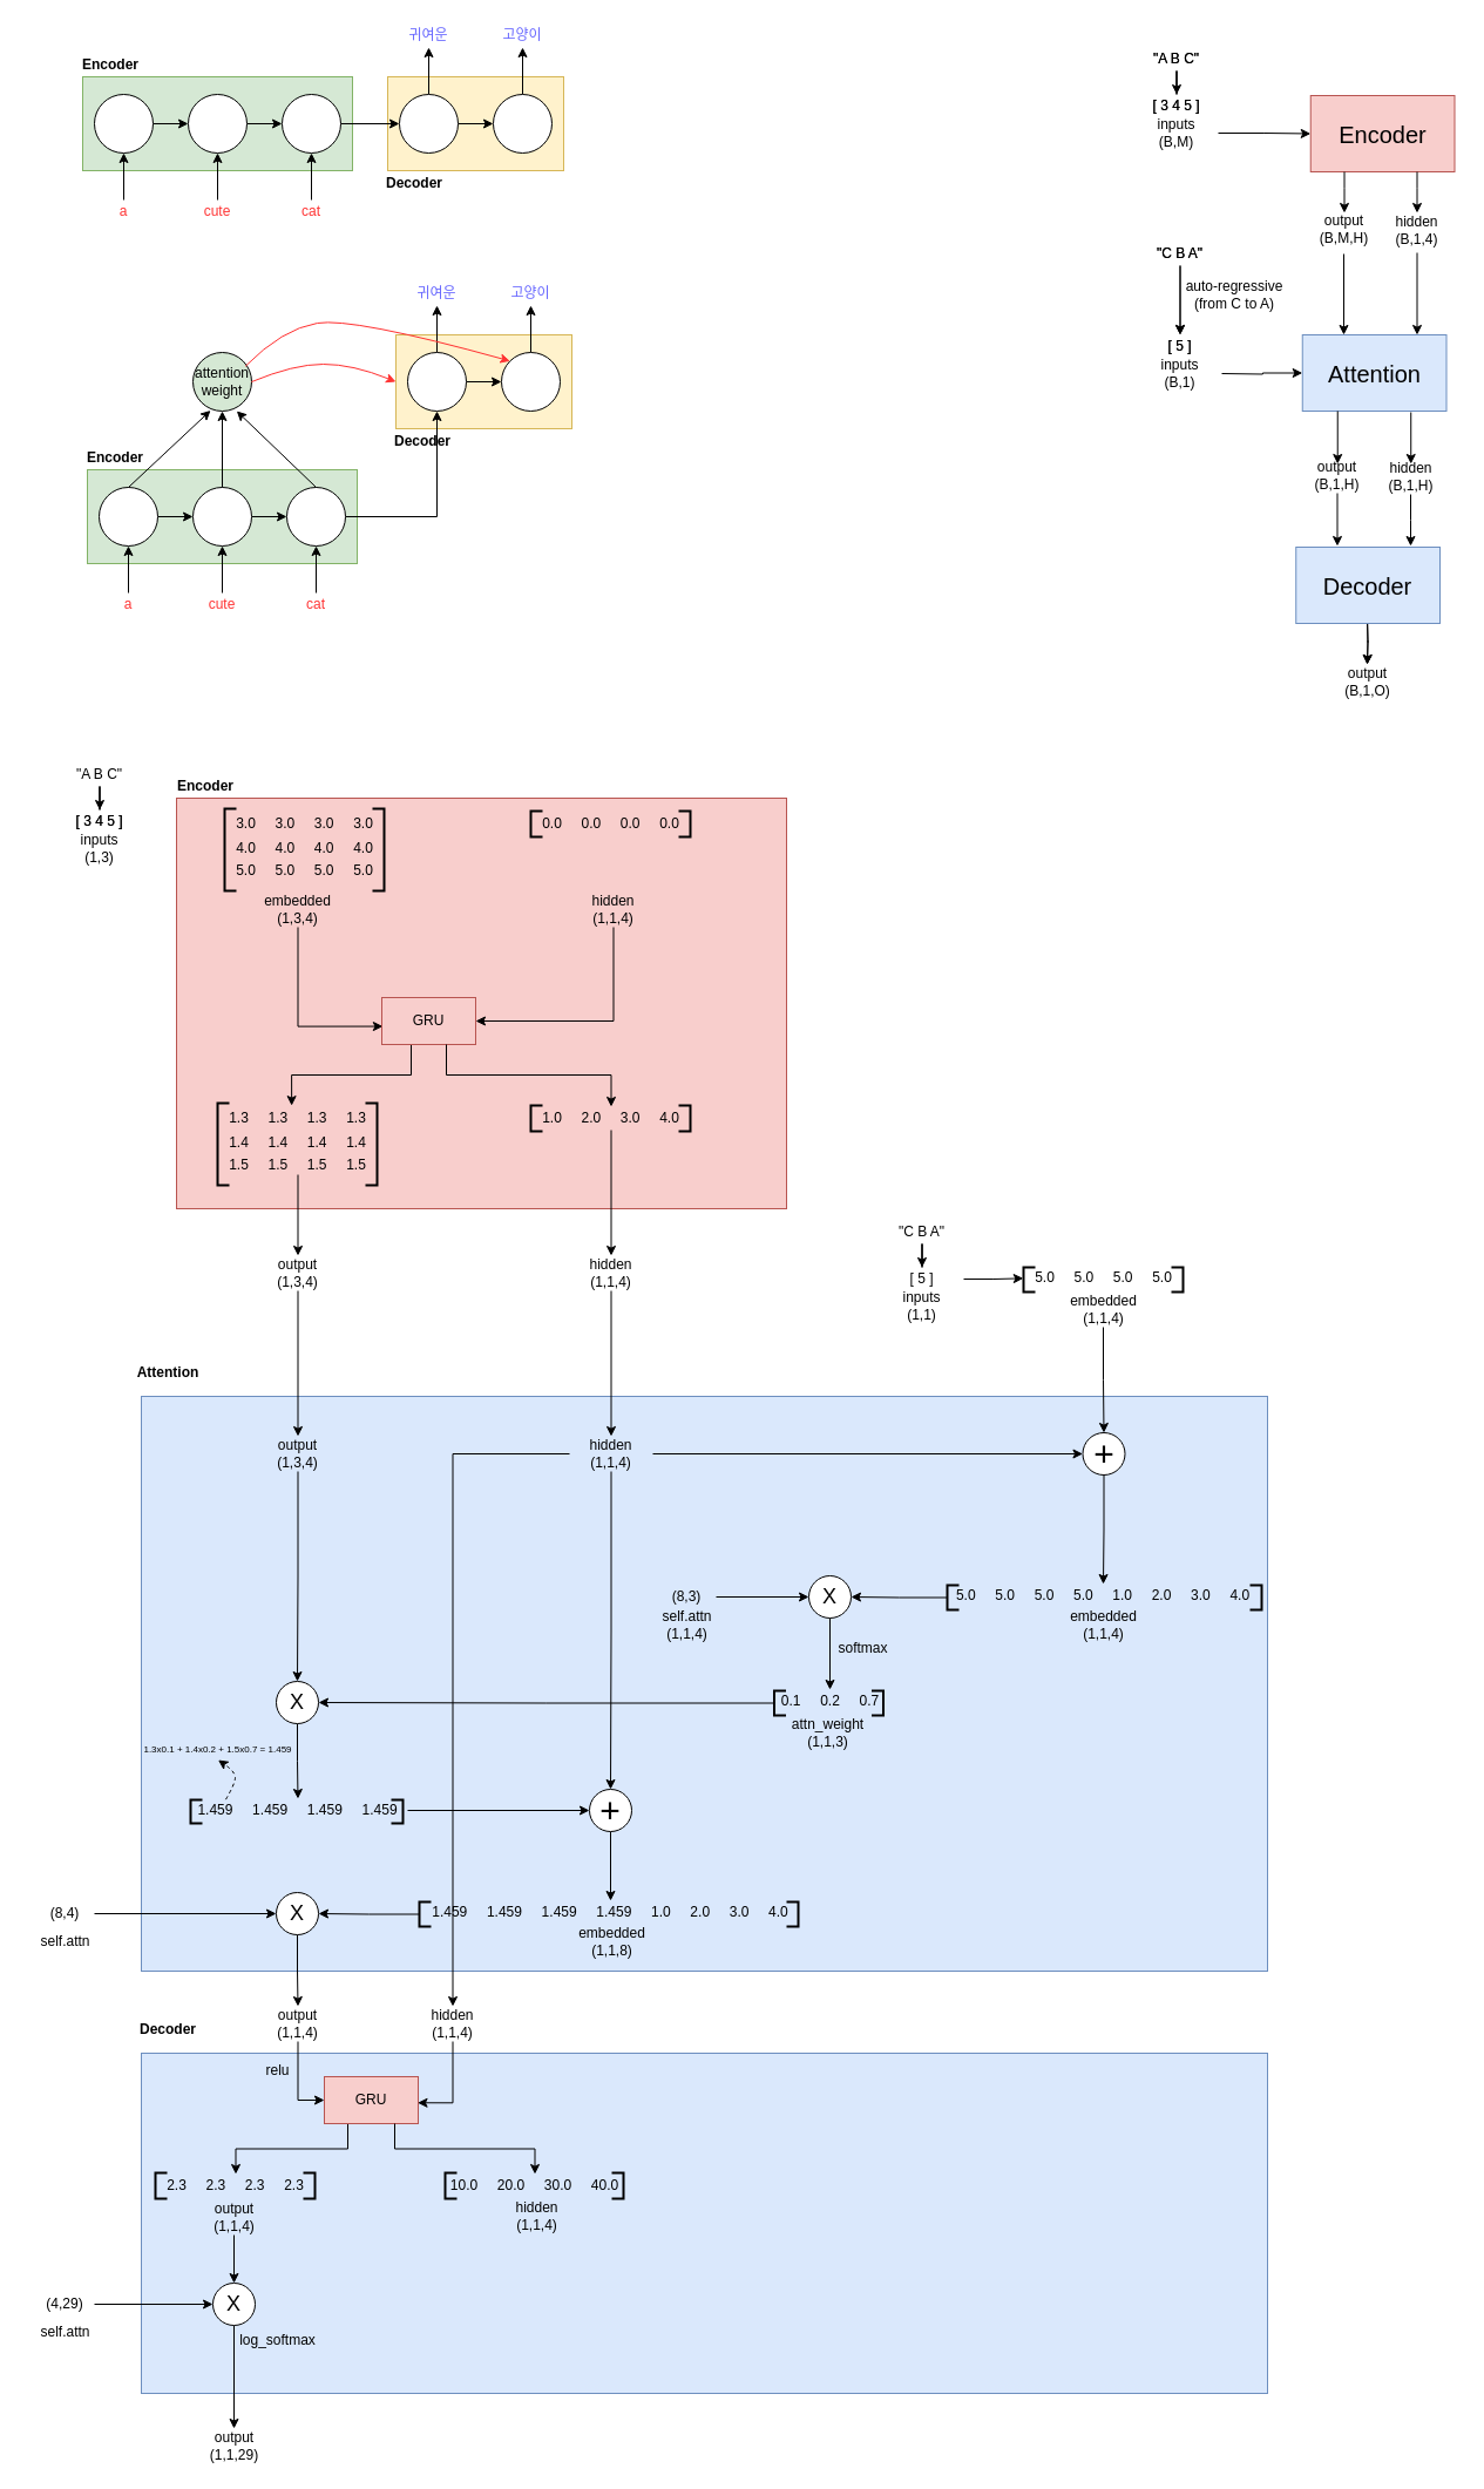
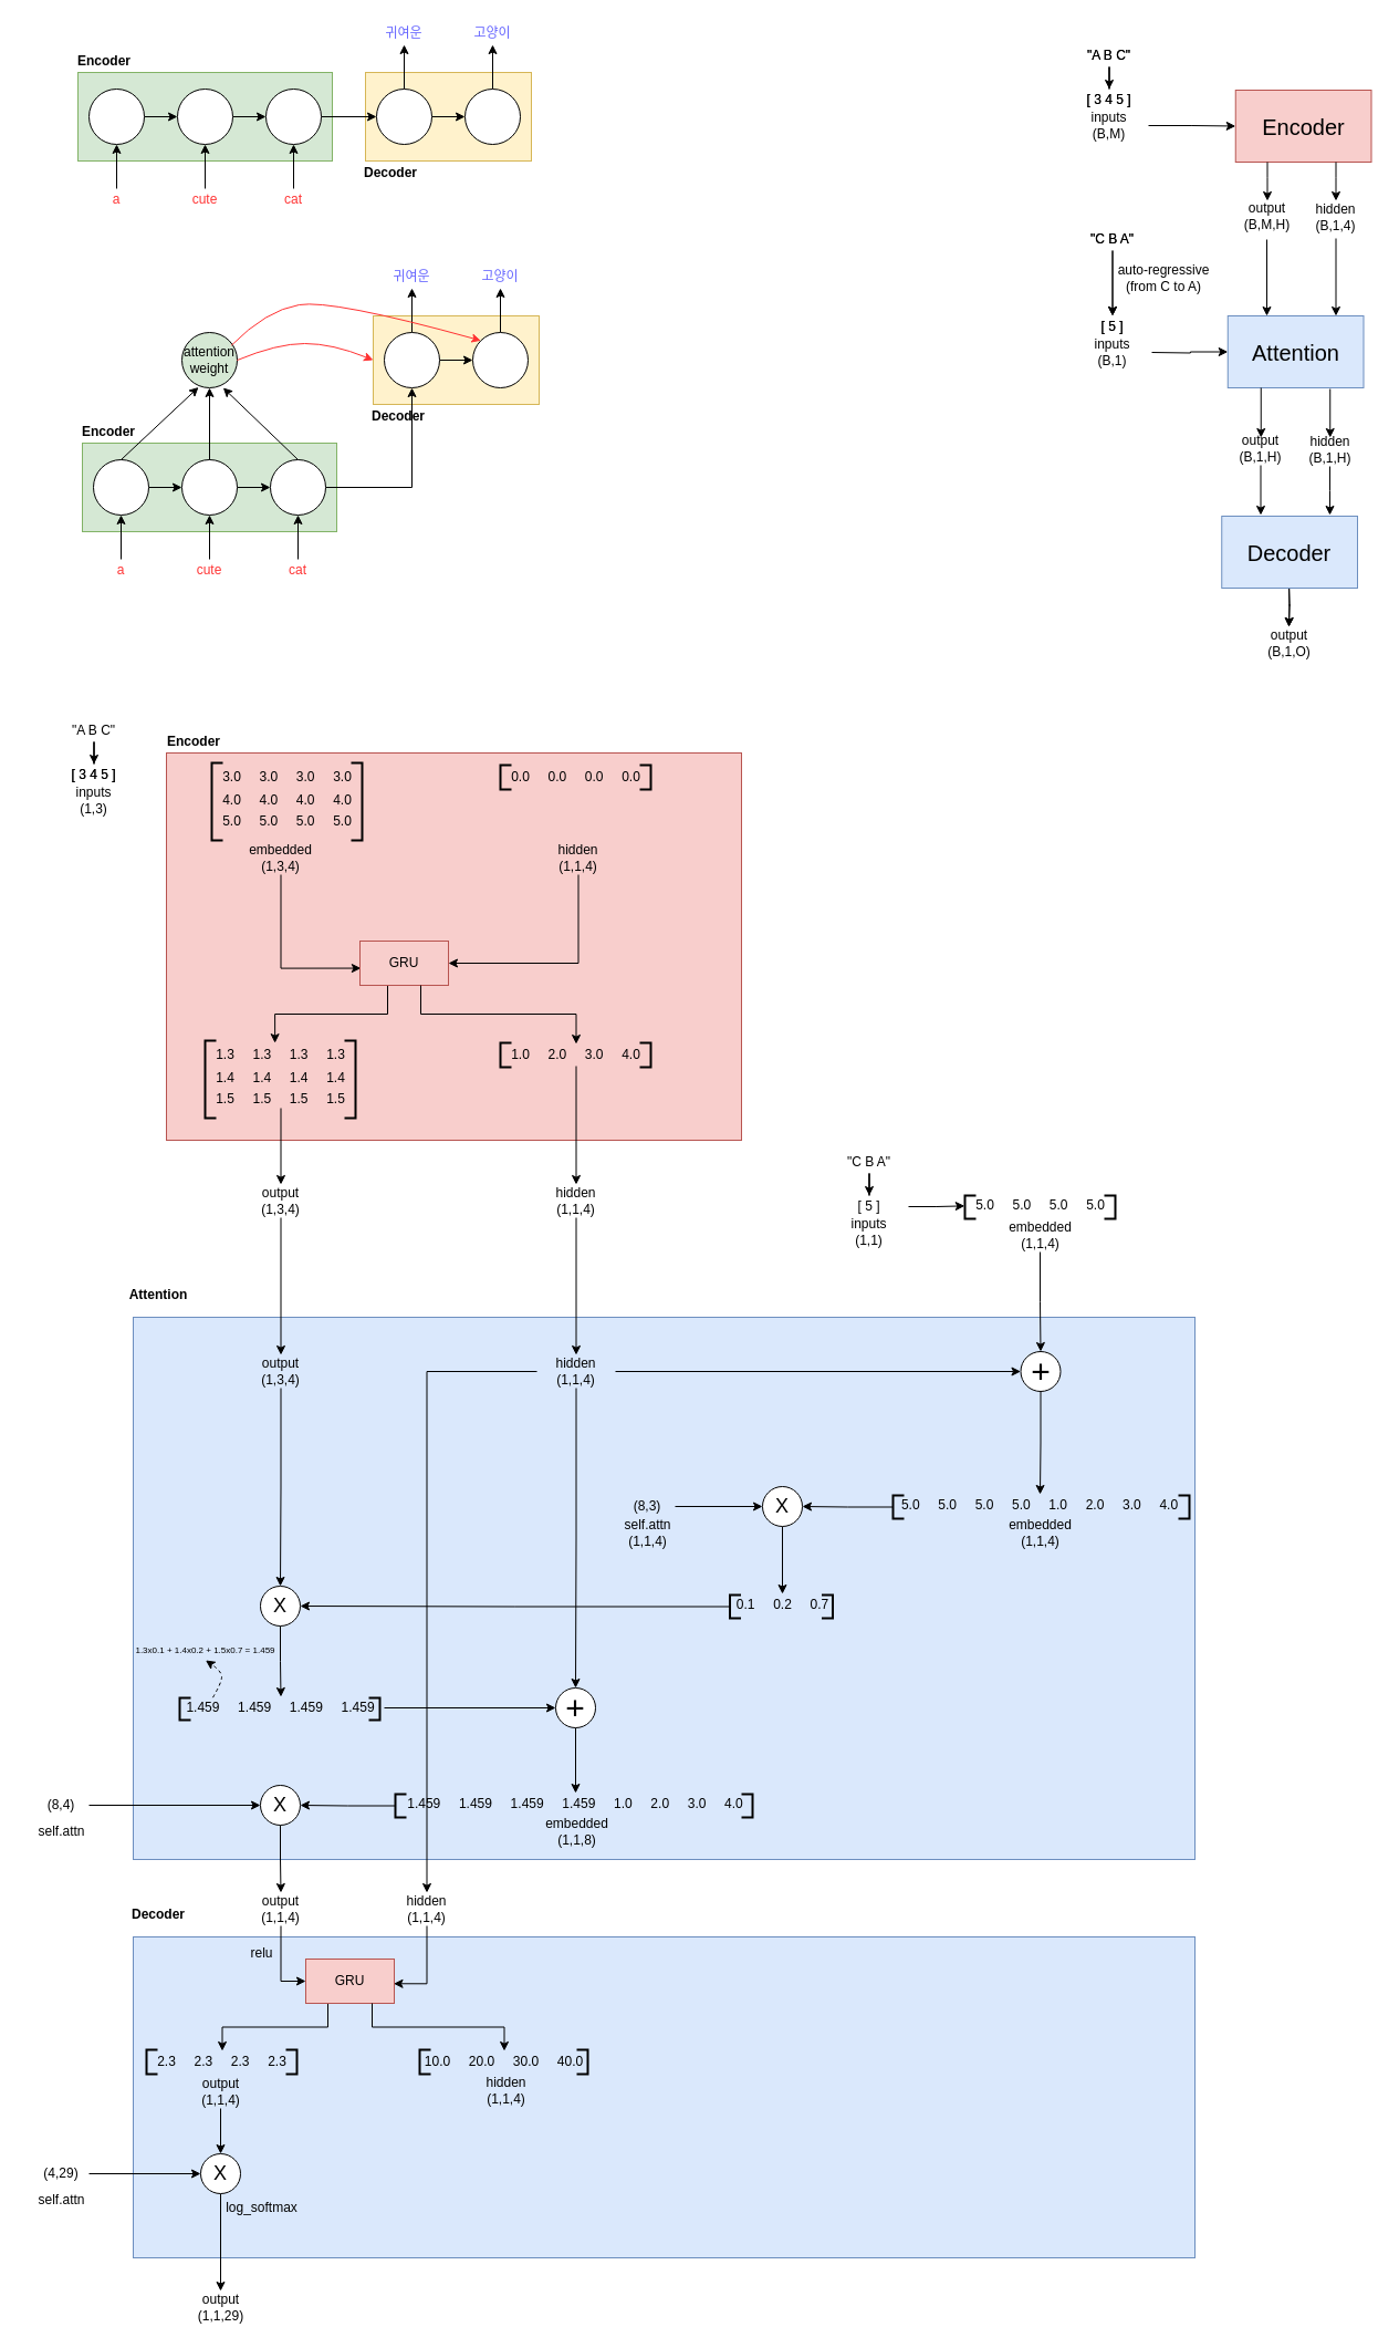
- <mxCell id="121" value="softmax" style="text;html=1;strokeColor=none;fillColor=none;align=center;verticalAlign=middle;whiteSpace=wrap;rounded=0;" parent="1" vertex="1"><mxGeometry x="700" y="1390" width="71" height="30" as="geometry" /></mxCell>
- <mxCell id="122" value="attn_weight&lt;br&gt;(1,1,3)" style="text;html=1;strokeColor=none;fillColor=none;align=center;verticalAlign=middle;whiteSpace=wrap;rounded=0;" parent="1" vertex="1"><mxGeometry x="670" y="1462" width="71" height="30" as="geometry" /></mxCell>
